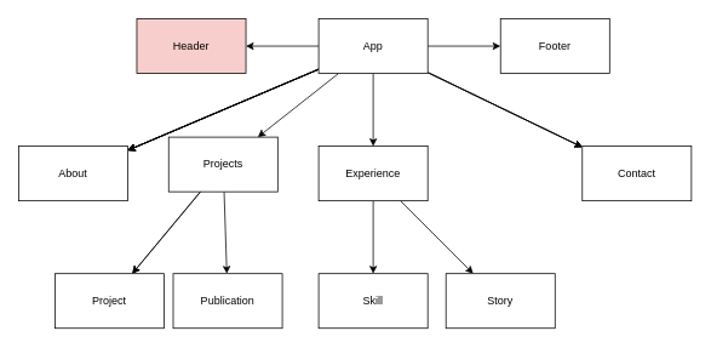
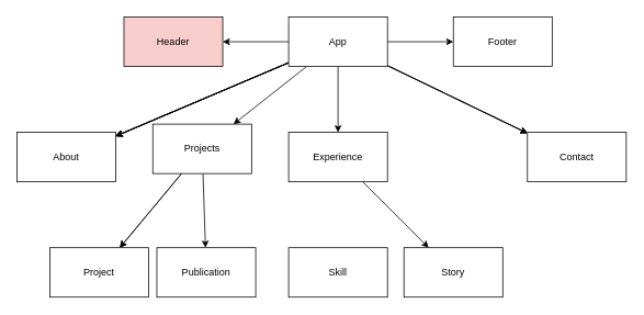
- <mxCell id="24" value="" style="edgeStyle=none;html=1;" edge="1" parent="1" source="25" target="29"><mxGeometry relative="1" as="geometry" /></mxCell>
